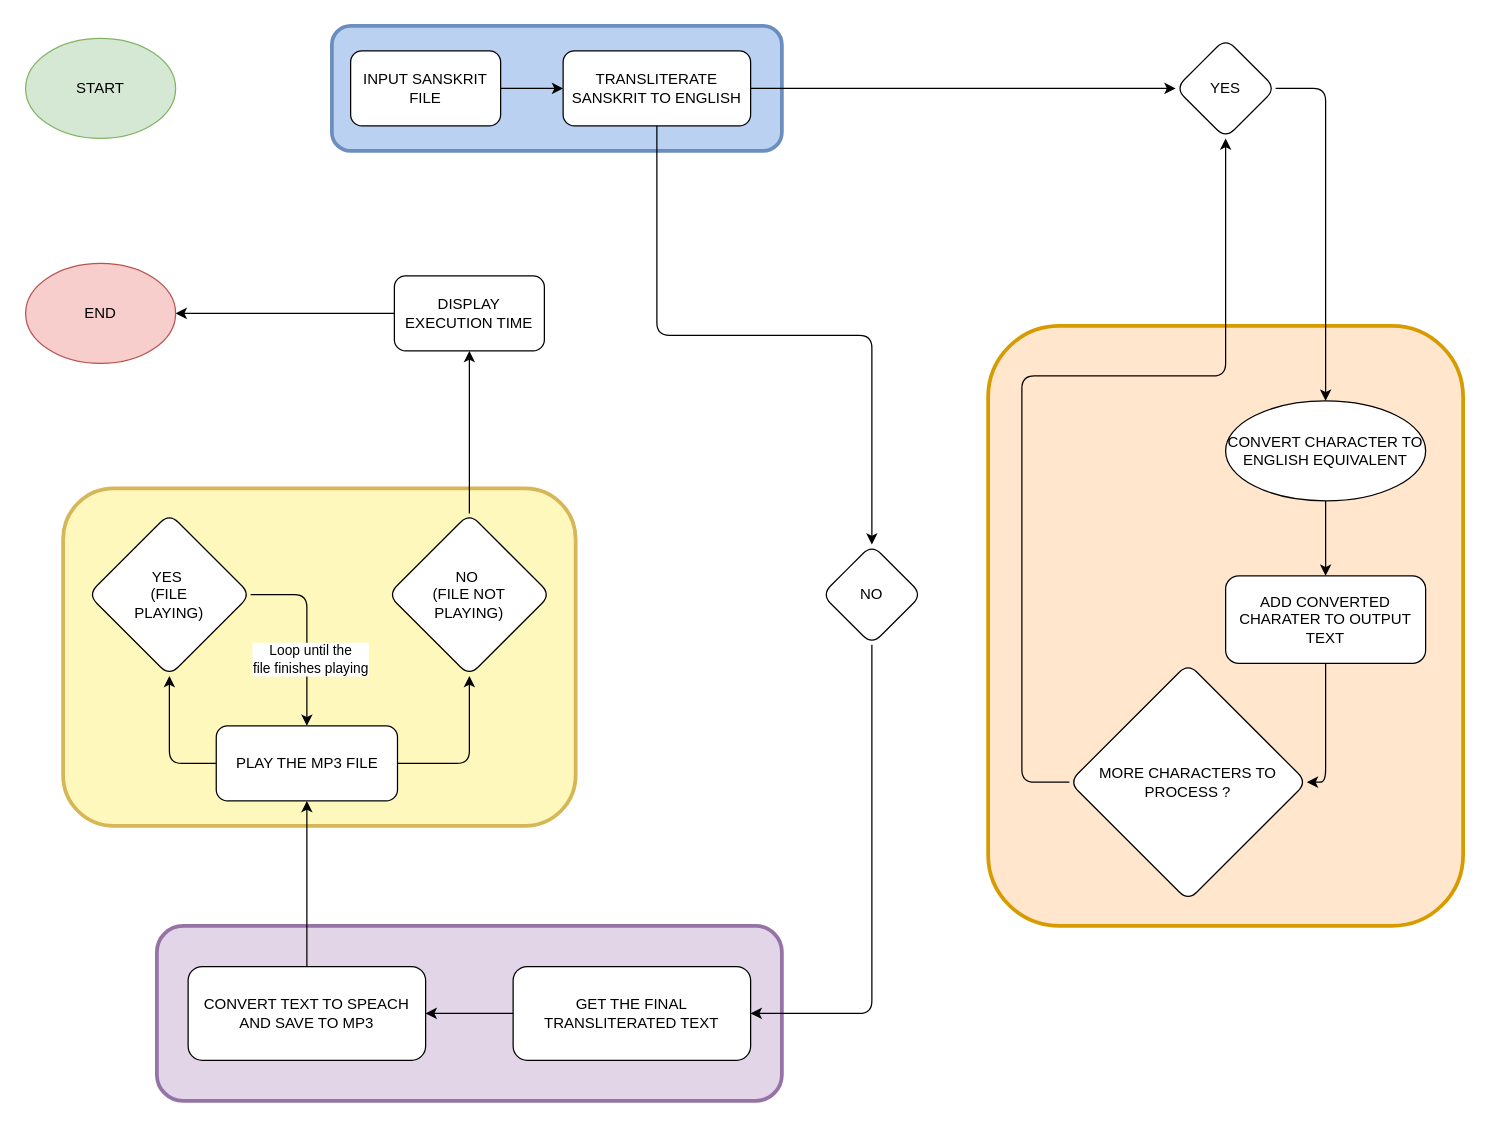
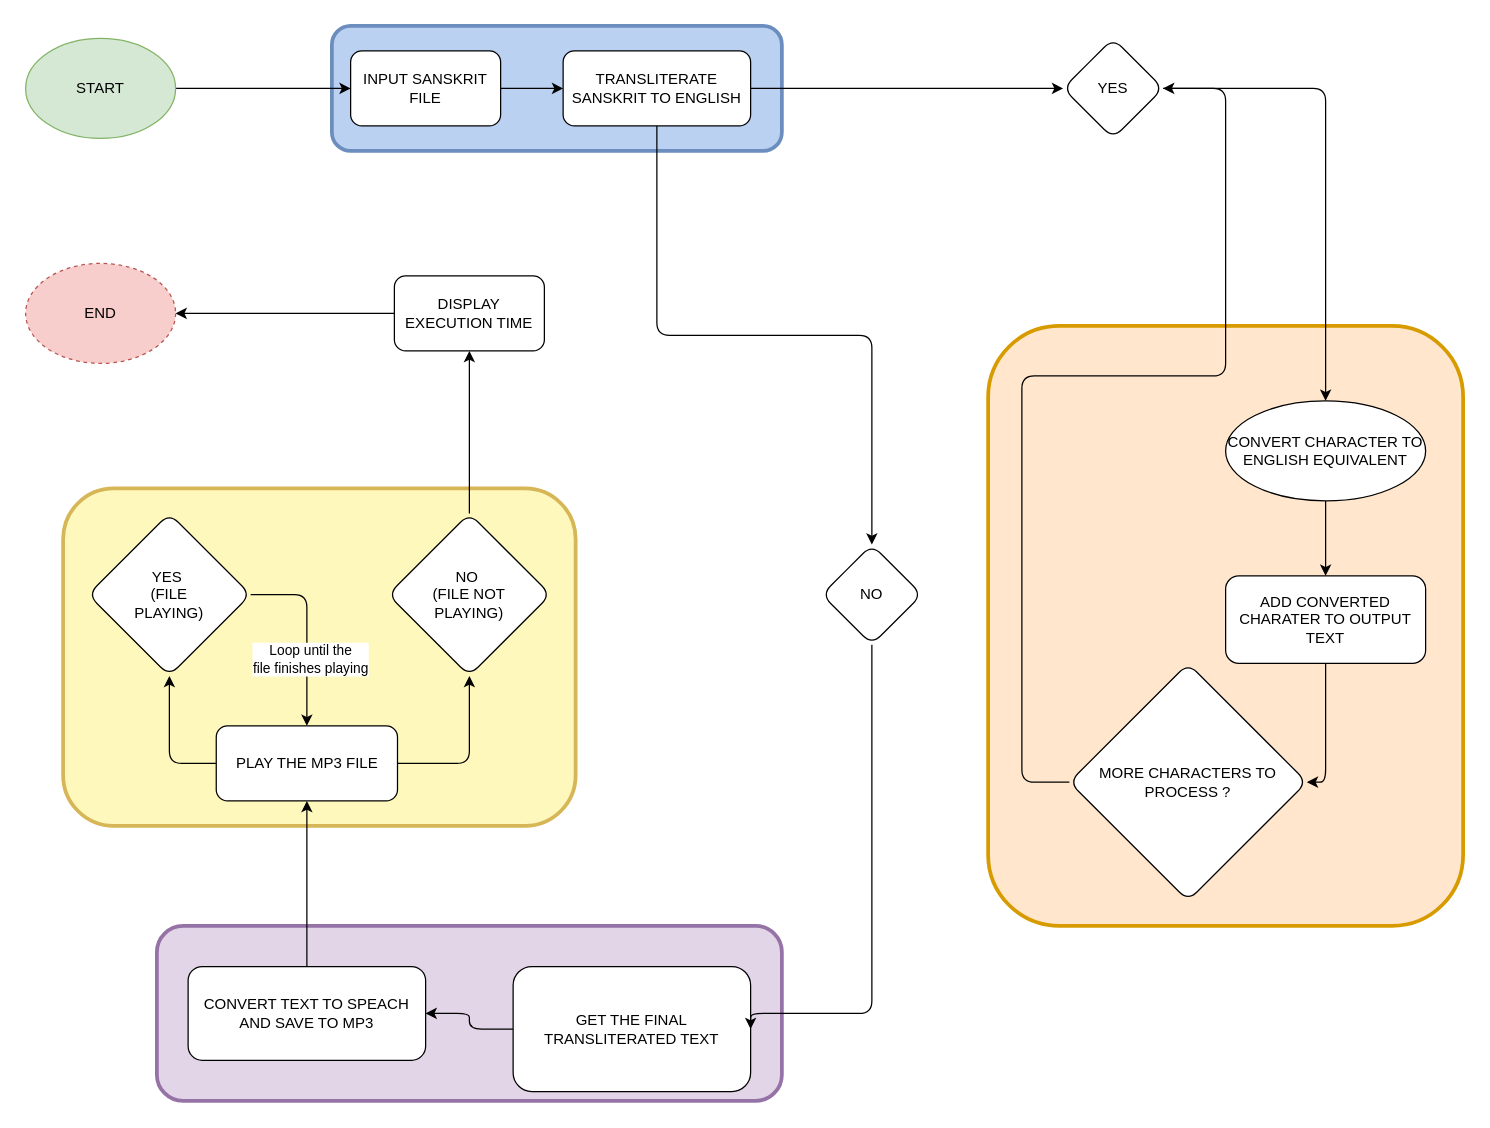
+ <mxCell id="6" style="edgeStyle=orthogonalEdgeStyle;rounded=1;orthogonalLoop=1;jettySize=auto;html=1;entryX=0;entryY=0.5;entryDx=0;entryDy=0;exitX=1;exitY=0.5;exitDx=0;exitDy=0;" edge="1" parent="1" source="34" target="8"><mxGeometry relative="1" as="geometry"><mxPoint x="150" y="95" as="sourcePoint" /></mxGeometry></mxCell>
- <mxCell id="13" value="YES" style="rhombus;whiteSpace=wrap;html=1;rounded=1;" vertex="1" parent="1"><mxGeometry x="940" y="30" width="80" height="80" as="geometry" /></mxCell>
+ <mxCell id="13" value="YES" style="rhombus;whiteSpace=wrap;html=1;rounded=1;" vertex="1" parent="1"><mxGeometry x="850" y="30" width="80" height="80" as="geometry" /></mxCell>
- <mxCell id="35" value="END" style="ellipse;whiteSpace=wrap;html=1;fillColor=#f8cecc;strokeColor=#b85450;rounded=1;" vertex="1" parent="1"><mxGeometry x="20" y="210" width="120" height="80" as="geometry" /></mxCell>
+ <mxCell id="35" value="END" style="ellipse;whiteSpace=wrap;html=1;fillColor=#f8cecc;strokeColor=#b85450;rounded=1;dashed=1;" vertex="1" parent="1"><mxGeometry x="20" y="210" width="120" height="80" as="geometry" /></mxCell>
- <mxCell id="21" value="GET THE FINAL TRANSLITERATED TEXT" style="rounded=1;whiteSpace=wrap;html=1;" vertex="1" parent="1"><mxGeometry x="410" y="772.5" width="190" height="75" as="geometry" /></mxCell>
+ <mxCell id="21" value="GET THE FINAL TRANSLITERATED TEXT" style="rounded=1;whiteSpace=wrap;html=1;" vertex="1" parent="1"><mxGeometry x="410" y="772.5" width="190" height="100" as="geometry" /></mxCell>
